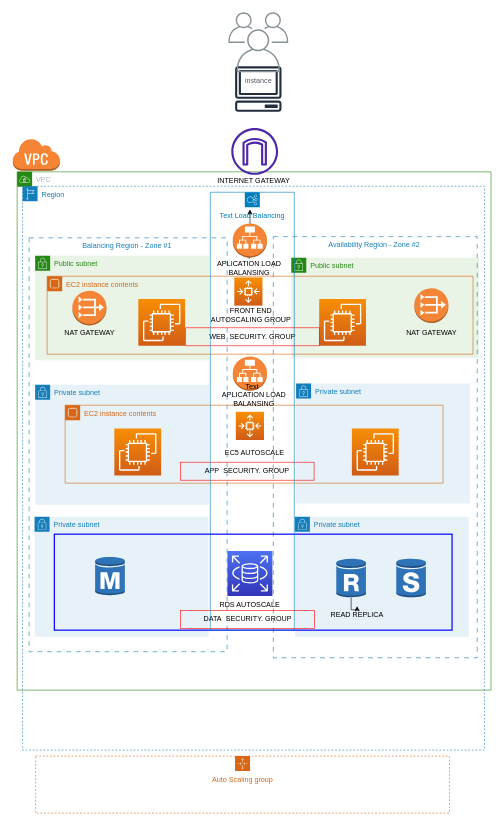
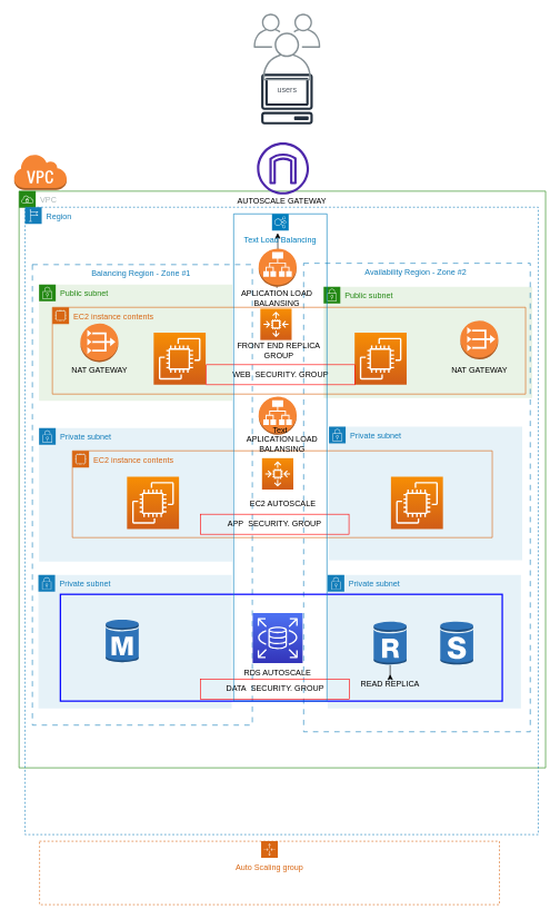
- <mxCell id="47" value="instance" style="sketch=0;outlineConnect=0;gradientColor=none;fontColor=#545B64;strokeColor=none;fillColor=#879196;dashed=0;verticalLabelPosition=bottom;verticalAlign=top;align=center;html=1;fontSize=12;fontStyle=0;aspect=fixed;shape=mxgraph.aws4.illustration_users;pointerEvents=1" vertex="1" parent="1"><mxGeometry x="380" y="20" width="100" height="100" as="geometry" /></mxCell>
+ <mxCell id="47" value="users" style="sketch=0;outlineConnect=0;gradientColor=none;fontColor=#545B64;strokeColor=none;fillColor=#879196;dashed=0;verticalLabelPosition=bottom;verticalAlign=top;align=center;html=1;fontSize=12;fontStyle=0;aspect=fixed;shape=mxgraph.aws4.illustration_users;pointerEvents=1" vertex="1" parent="1"><mxGeometry x="380" y="20" width="100" height="100" as="geometry" /></mxCell>
- <mxCell id="34" value="INTERNET GATEWAY" style="text;html=1;strokeColor=none;fillColor=none;align=center;verticalAlign=middle;whiteSpace=wrap;rounded=0;" parent="31" vertex="1"><mxGeometry x="265.5" y="-24" width="239" height="30" as="geometry" /></mxCell>
+ <mxCell id="34" value="AUTOSCALE GATEWAY" style="text;html=1;strokeColor=none;fillColor=none;align=center;verticalAlign=middle;whiteSpace=wrap;rounded=0;" parent="31" vertex="1"><mxGeometry x="265.5" y="-24" width="239" height="30" as="geometry" /></mxCell>
- <mxCell id="18" value="FRONT END AUTOSCALING GROUP" style="text;html=1;strokeColor=none;fillColor=none;align=center;verticalAlign=middle;whiteSpace=wrap;rounded=0;" parent="2" vertex="1"><mxGeometry x="315" y="224" width="150" height="30" as="geometry" /></mxCell>
+ <mxCell id="18" value="FRONT END REPLICA GROUP" style="text;html=1;strokeColor=none;fillColor=none;align=center;verticalAlign=middle;whiteSpace=wrap;rounded=0;" parent="2" vertex="1"><mxGeometry x="315" y="224" width="150" height="30" as="geometry" /></mxCell>
- <mxCell id="19" value="EC5 AUTOSCALE" style="text;html=1;strokeColor=none;fillColor=none;align=center;verticalAlign=middle;whiteSpace=wrap;rounded=0;" parent="2" vertex="1"><mxGeometry x="342" y="454" width="108" height="30" as="geometry" /></mxCell>
+ <mxCell id="19" value="EC2 AUTOSCALE" style="text;html=1;strokeColor=none;fillColor=none;align=center;verticalAlign=middle;whiteSpace=wrap;rounded=0;" parent="2" vertex="1"><mxGeometry x="342" y="454" width="108" height="30" as="geometry" /></mxCell>
- <mxCell id="16" value="READ REPLICA" style="text;html=1;strokeColor=none;fillColor=none;align=center;verticalAlign=middle;whiteSpace=wrap;rounded=0;" parent="2" vertex="1"><mxGeometry x="512.75" y="724" width="108" height="30" as="geometry" /></mxCell>
+ <mxCell id="16" value="READ REPLICA" style="text;html=1;strokeColor=none;fillColor=none;align=center;verticalAlign=middle;whiteSpace=wrap;rounded=0;" parent="2" vertex="1"><mxGeometry x="502.75" y="724" width="108" height="30" as="geometry" /></mxCell>
